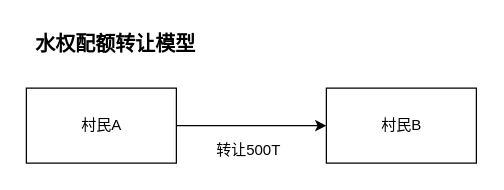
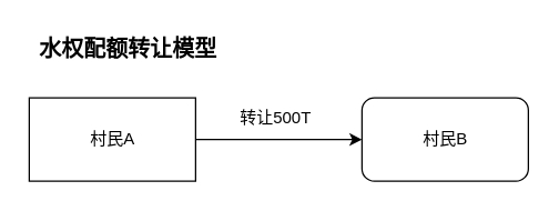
- <mxCell id="5" value="村民B" style="rounded=0;whiteSpace=wrap;html=1;" vertex="1" parent="1"><mxGeometry x="260.5" y="70" width="120" height="60" as="geometry" /></mxCell>
+ <mxCell id="5" value="村民B" style="whiteSpace=wrap;html=1;rounded=1;" vertex="1" parent="1"><mxGeometry x="260.5" y="70" width="120" height="60" as="geometry" /></mxCell>
- <mxCell id="6" value="转让500T" style="text;html=1;align=center;verticalAlign=middle;resizable=0;points=[];autosize=1;strokeColor=none;fillColor=none;" vertex="1" parent="1"><mxGeometry x="162.5" y="105" width="70" height="30" as="geometry" /></mxCell>
+ <mxCell id="6" value="转让500T" style="text;html=1;align=center;verticalAlign=middle;resizable=0;points=[];autosize=1;strokeColor=none;fillColor=none;" vertex="1" parent="1"><mxGeometry x="162.5" y="70" width="70" height="30" as="geometry" /></mxCell>
